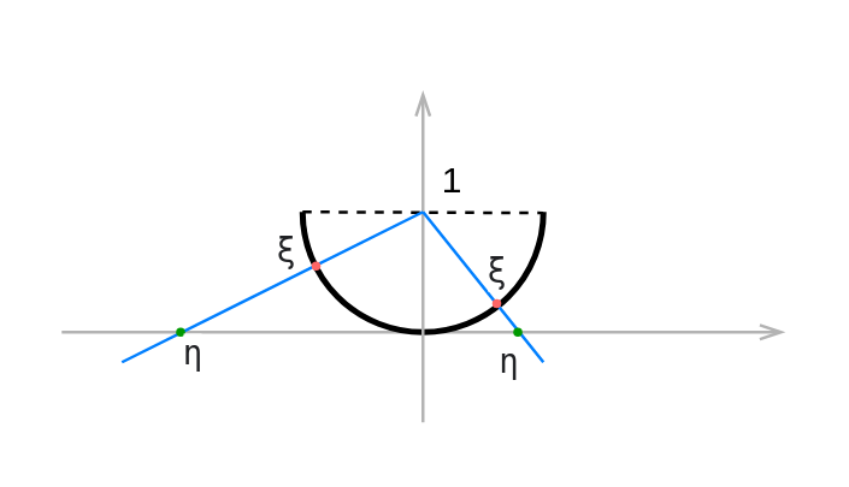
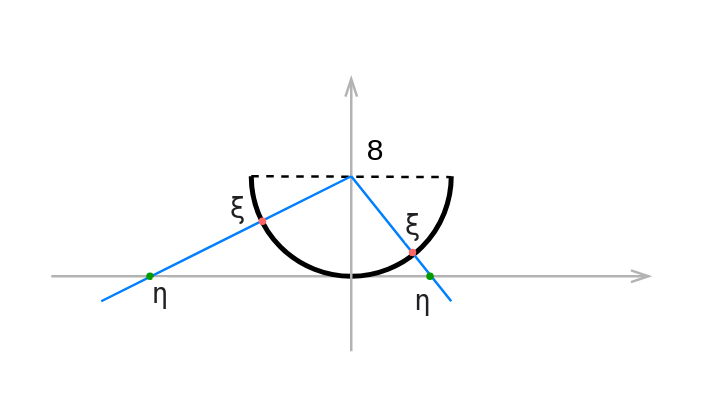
- <mxCell id="7" value="1" style="text;html=1;strokeColor=none;fillColor=none;align=center;verticalAlign=middle;whiteSpace=wrap;rounded=0;" vertex="1" parent="1"><mxGeometry x="140" y="50" width="20" height="20" as="geometry" /></mxCell>
+ <mxCell id="7" value="8" style="text;html=1;strokeColor=none;fillColor=none;align=center;verticalAlign=middle;whiteSpace=wrap;rounded=0;" vertex="1" parent="1"><mxGeometry x="140" y="50" width="20" height="20" as="geometry" /></mxCell>
